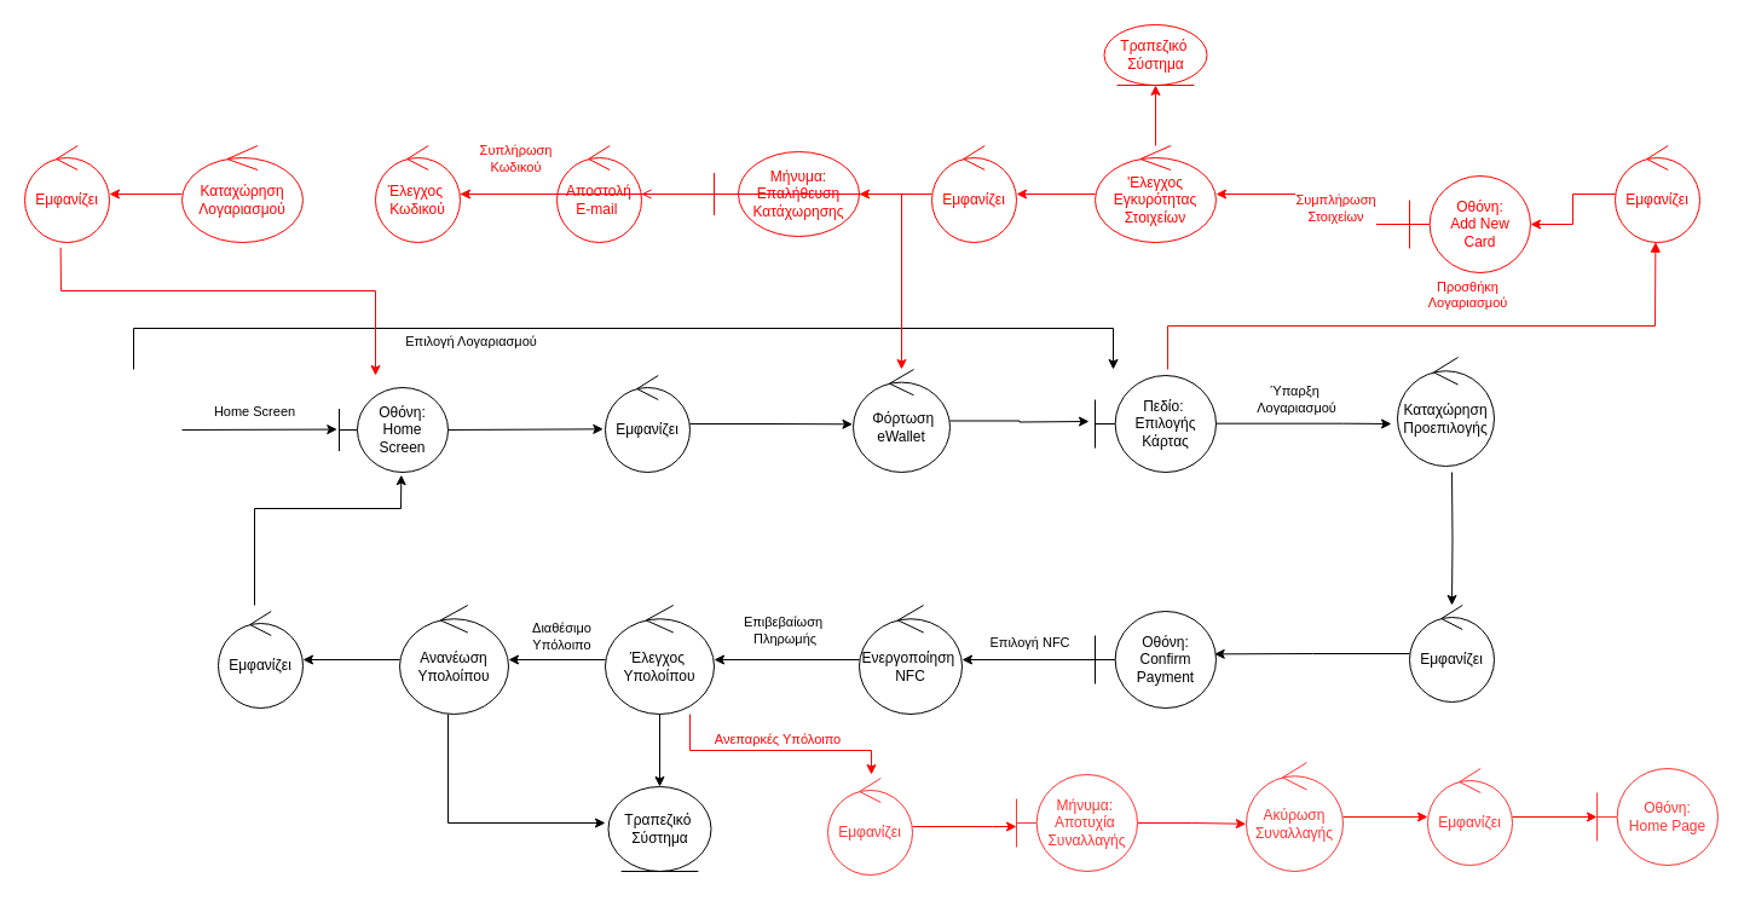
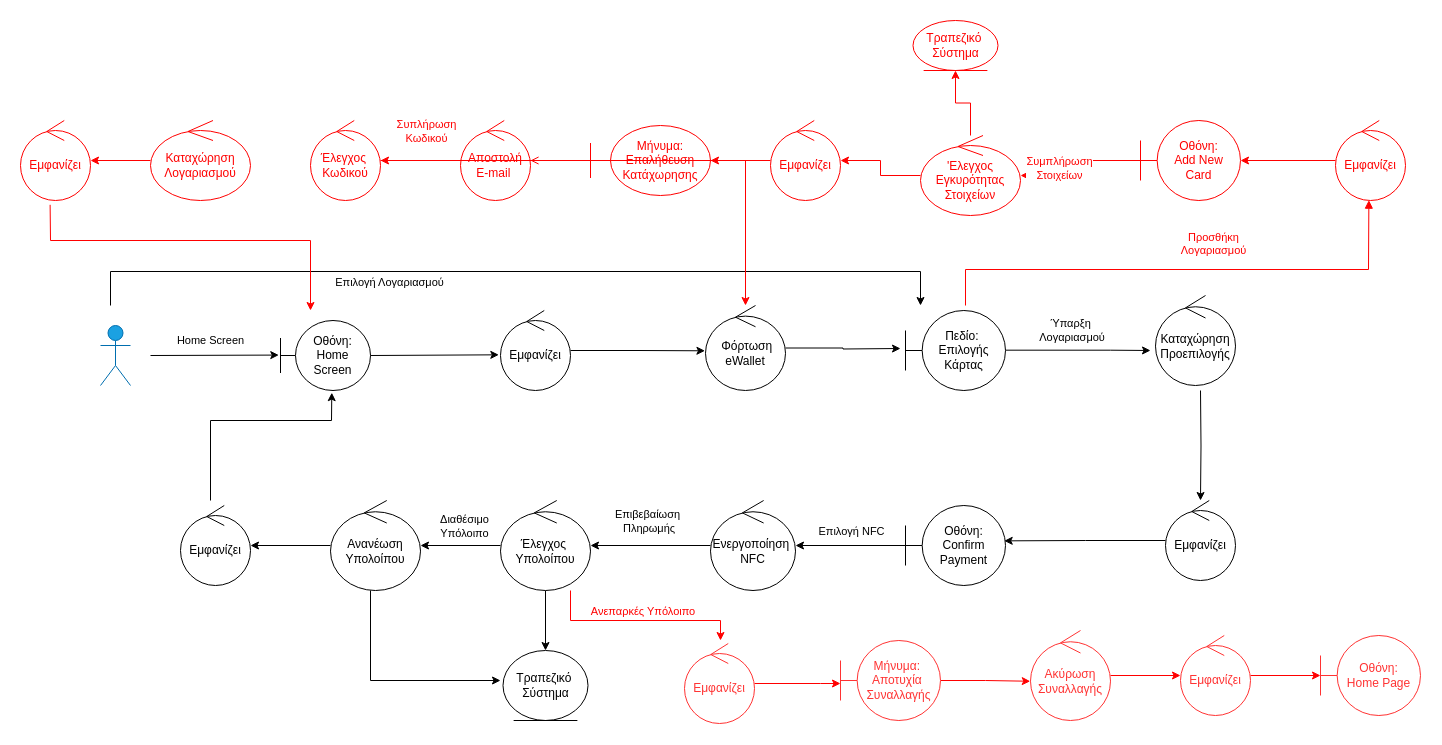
- <mxCell id="43" value="&lt;font color=&quot;#ff0000&quot;&gt;'Ελεγχος&lt;br&gt;Εγκυρότητας&lt;br&gt;Στοιχείων&lt;/font&gt;" style="ellipse;shape=umlControl;whiteSpace=wrap;html=1;strokeColor=#FF0000;" vertex="1" parent="1"><mxGeometry x="905" y="120" width="100" height="80" as="geometry" /></mxCell>
+ <mxCell id="43" value="&lt;font color=&quot;#ff0000&quot;&gt;'Ελεγχος&lt;br&gt;Εγκυρότητας&lt;br&gt;Στοιχείων&lt;/font&gt;" style="ellipse;shape=umlControl;whiteSpace=wrap;html=1;strokeColor=#FF0000;" vertex="1" parent="1"><mxGeometry x="920" y="135" width="100" height="80" as="geometry" /></mxCell>
- <mxCell id="38" value="&lt;font color=&quot;#ff0000&quot;&gt;Οθόνη:&lt;br&gt;Add New&lt;br&gt;Card&lt;/font&gt;" style="shape=umlBoundary;whiteSpace=wrap;html=1;strokeColor=#FF0000;" vertex="1" parent="1"><mxGeometry x="1165" y="145" width="100" height="80" as="geometry" /></mxCell>
+ <mxCell id="38" value="&lt;font color=&quot;#ff0000&quot;&gt;Οθόνη:&lt;br&gt;Add New&lt;br&gt;Card&lt;/font&gt;" style="shape=umlBoundary;whiteSpace=wrap;html=1;strokeColor=#FF0000;" vertex="1" parent="1"><mxGeometry x="1140" y="120" width="100" height="80" as="geometry" /></mxCell>
+ <mxCell id="2" value="Χρήστης" style="shape=umlActor;verticalLabelPosition=bottom;verticalAlign=top;html=1;strokeColor=#006EAF;fillColor=#1ba1e2;fontColor=#ffffff;" vertex="1" parent="1"><mxGeometry x="100" y="325" width="30" height="60" as="geometry" /></mxCell>
